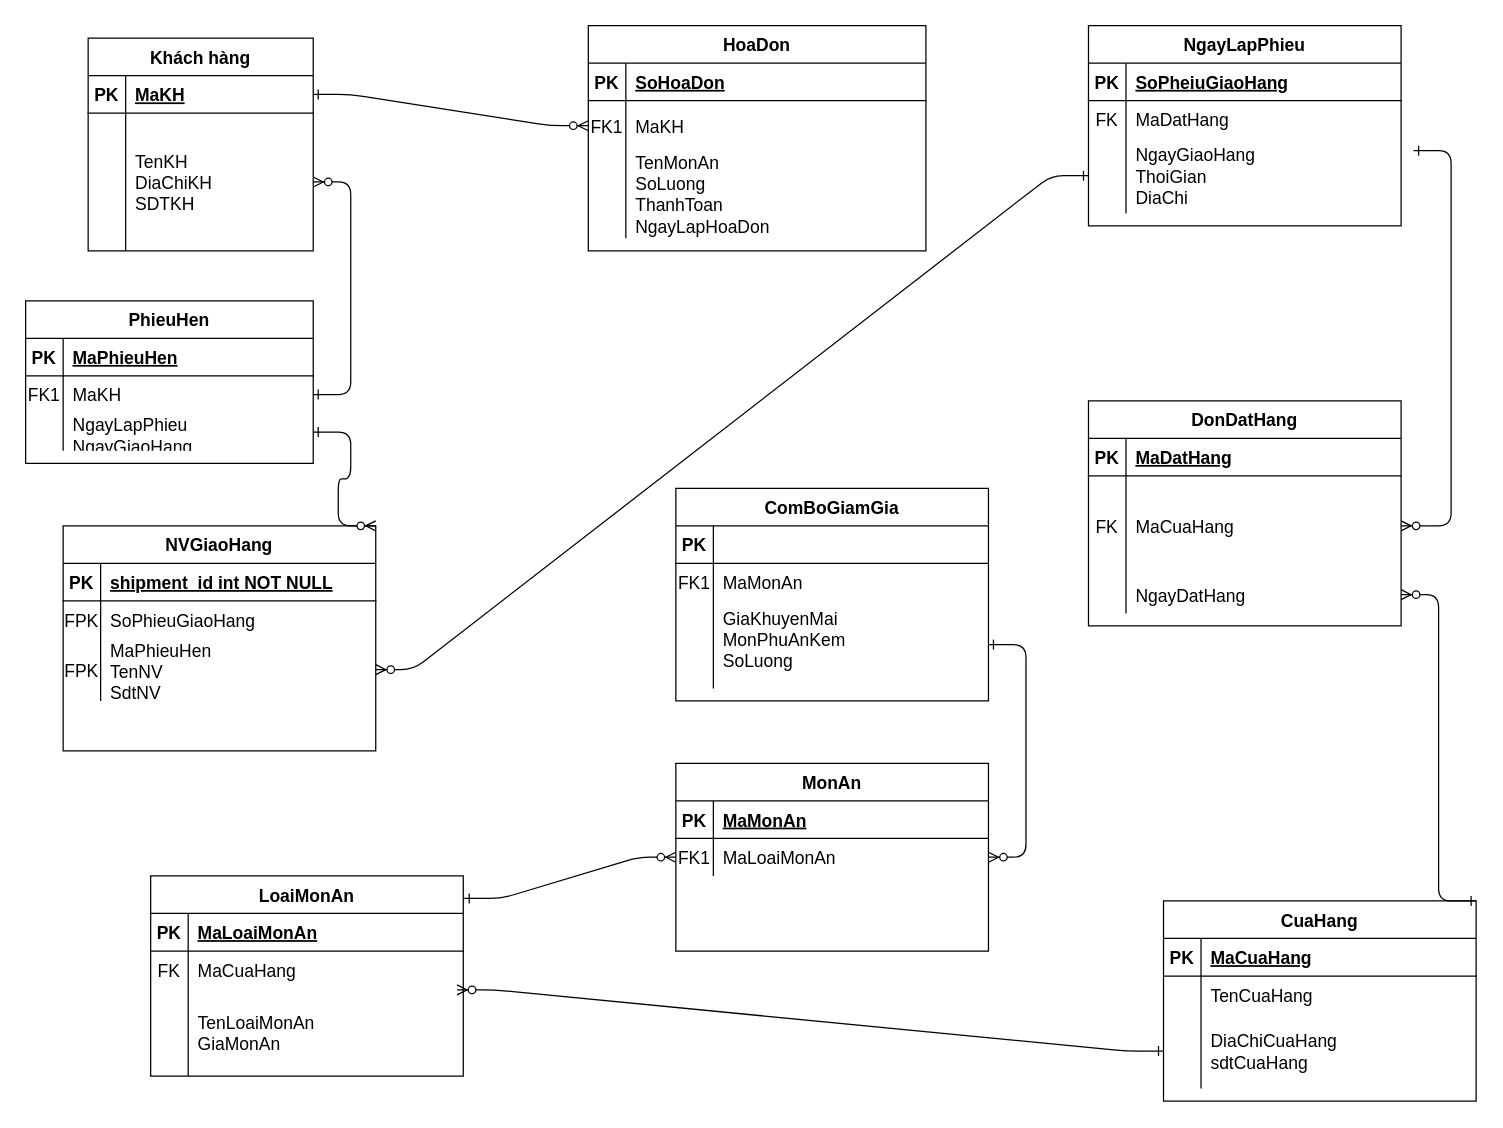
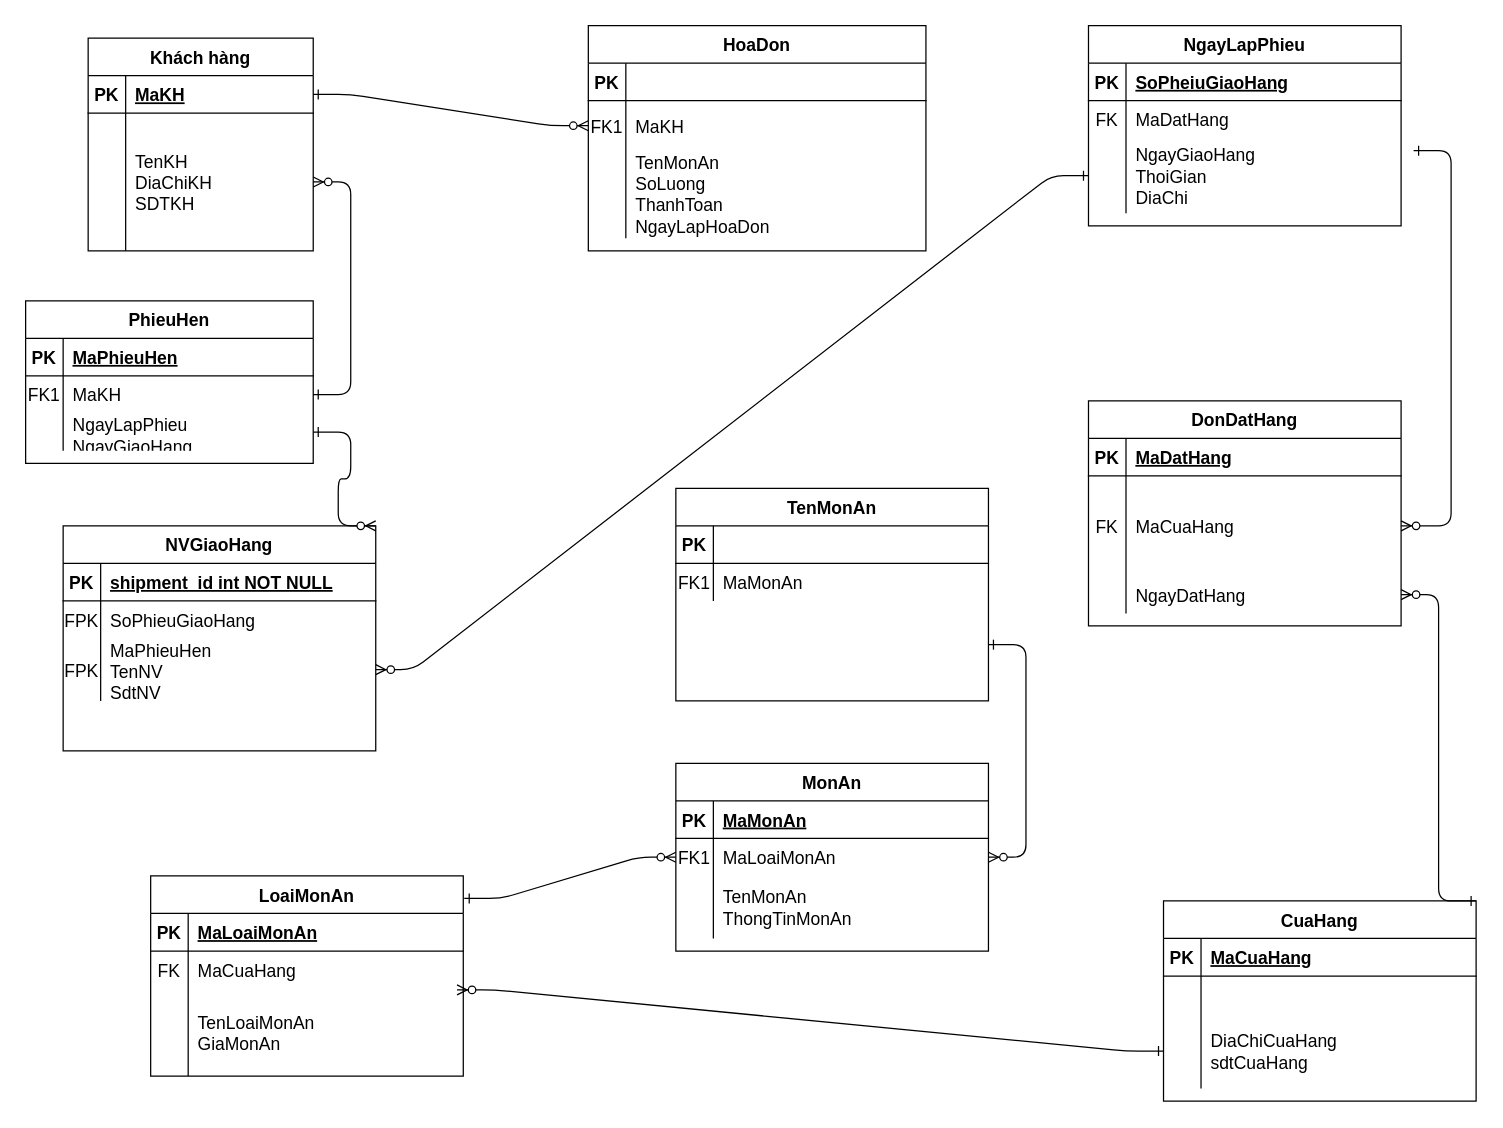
- <mxCell id="7" value="SoHoaDon" style="shape=partialRectangle;overflow=hidden;connectable=0;fillColor=none;top=0;left=0;bottom=0;right=0;align=left;spacingLeft=6;fontStyle=5;fontSize=14;" parent="5" vertex="1"><mxGeometry x="30" width="240" height="30" as="geometry" /></mxCell>
- <mxCell id="14" value="ComBoGiamGia" style="shape=table;startSize=30;container=1;collapsible=1;childLayout=tableLayout;fixedRows=1;rowLines=0;fontStyle=1;align=center;resizeLast=1;fontSize=14;" parent="1" vertex="1"><mxGeometry x="540" y="390" width="250" height="170" as="geometry" /></mxCell>
+ <mxCell id="14" value="TenMonAn" style="shape=table;startSize=30;container=1;collapsible=1;childLayout=tableLayout;fixedRows=1;rowLines=0;fontStyle=1;align=center;resizeLast=1;fontSize=14;" parent="1" vertex="1"><mxGeometry x="540" y="390" width="250" height="170" as="geometry" /></mxCell>
- <mxCell id="22" value="GiaKhuyenMai&#10;MonPhuAnKem&#10;SoLuong" style="shape=partialRectangle;overflow=hidden;connectable=0;fillColor=none;top=0;left=0;bottom=0;right=0;align=left;spacingLeft=6;fontSize=14;spacingTop=-9;" parent="20" vertex="1"><mxGeometry x="30" width="220" height="70" as="geometry" /></mxCell>
+ <mxCell id="69" value="TenMonAn&#10;ThongTinMonAn" style="shape=partialRectangle;overflow=hidden;connectable=0;fillColor=none;top=0;left=0;bottom=0;right=0;align=left;spacingLeft=6;fontSize=14;" vertex="1" parent="67"><mxGeometry x="30" width="220" height="50" as="geometry" /></mxCell>
- <mxCell id="46" value="TenCuaHang" style="shape=partialRectangle;overflow=hidden;connectable=0;fillColor=none;top=0;left=0;bottom=0;right=0;align=left;spacingLeft=6;fontSize=14;" vertex="1" parent="44"><mxGeometry x="30" width="220" height="30" as="geometry" /></mxCell>
